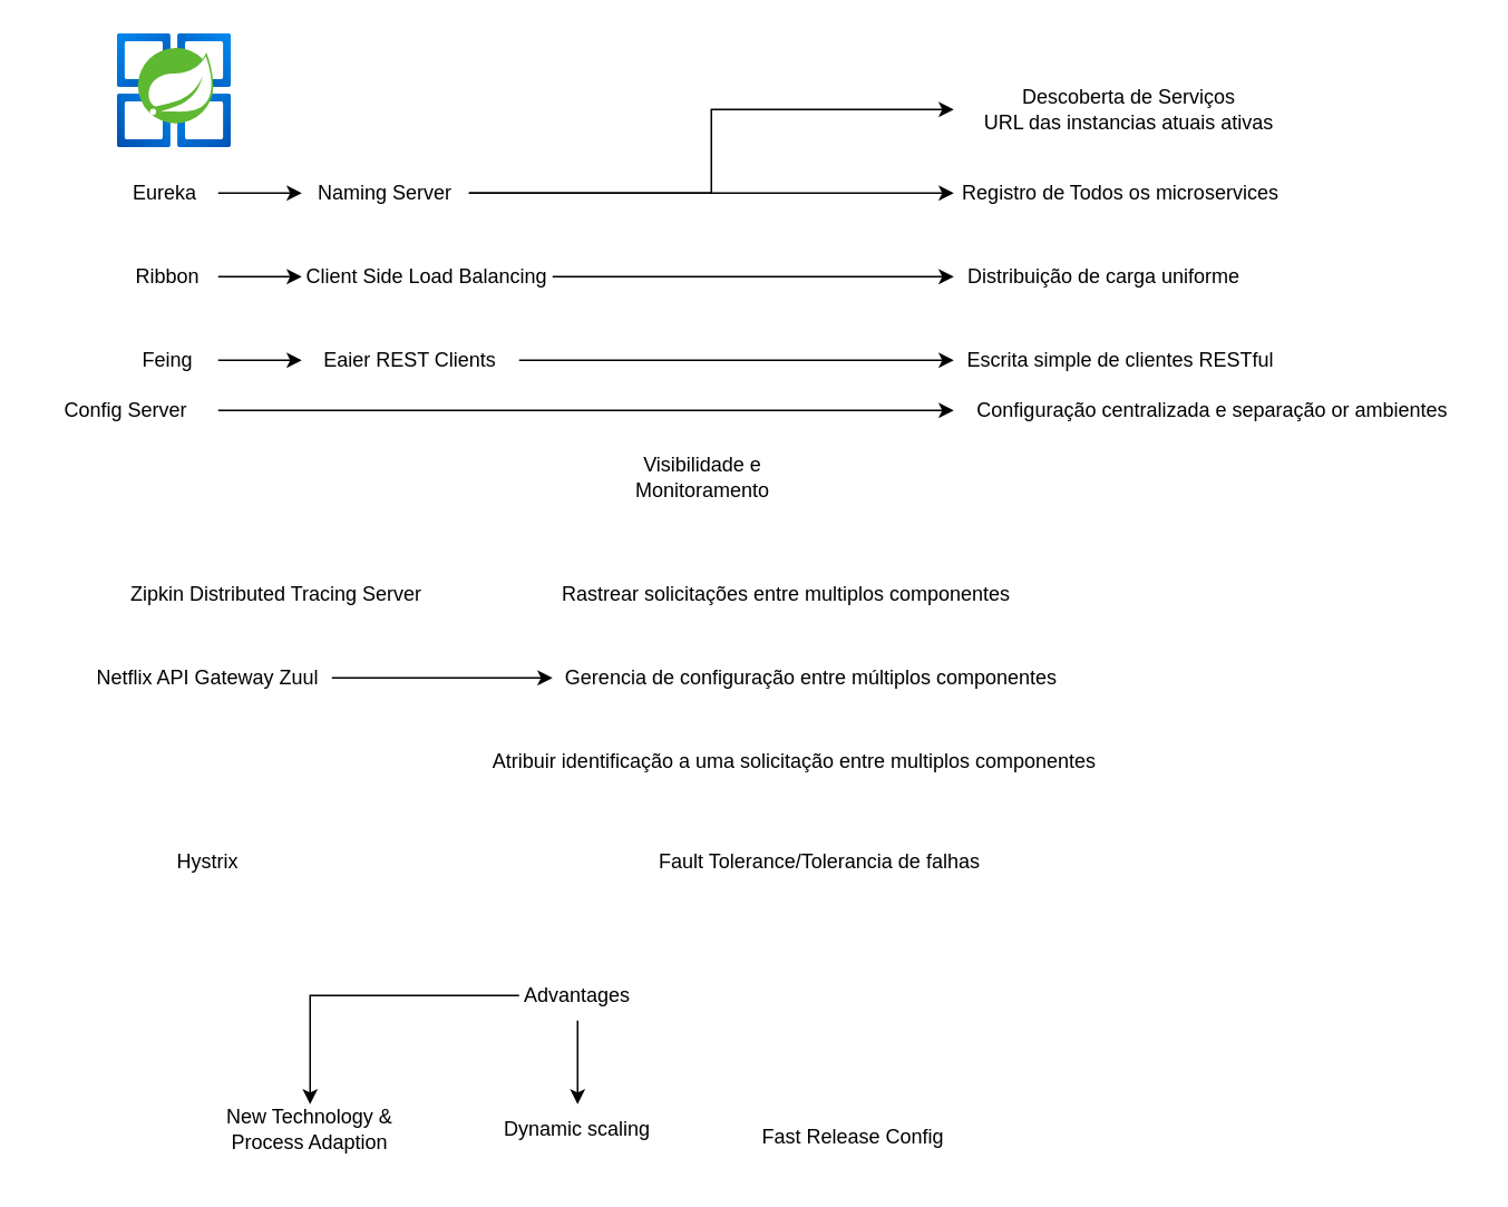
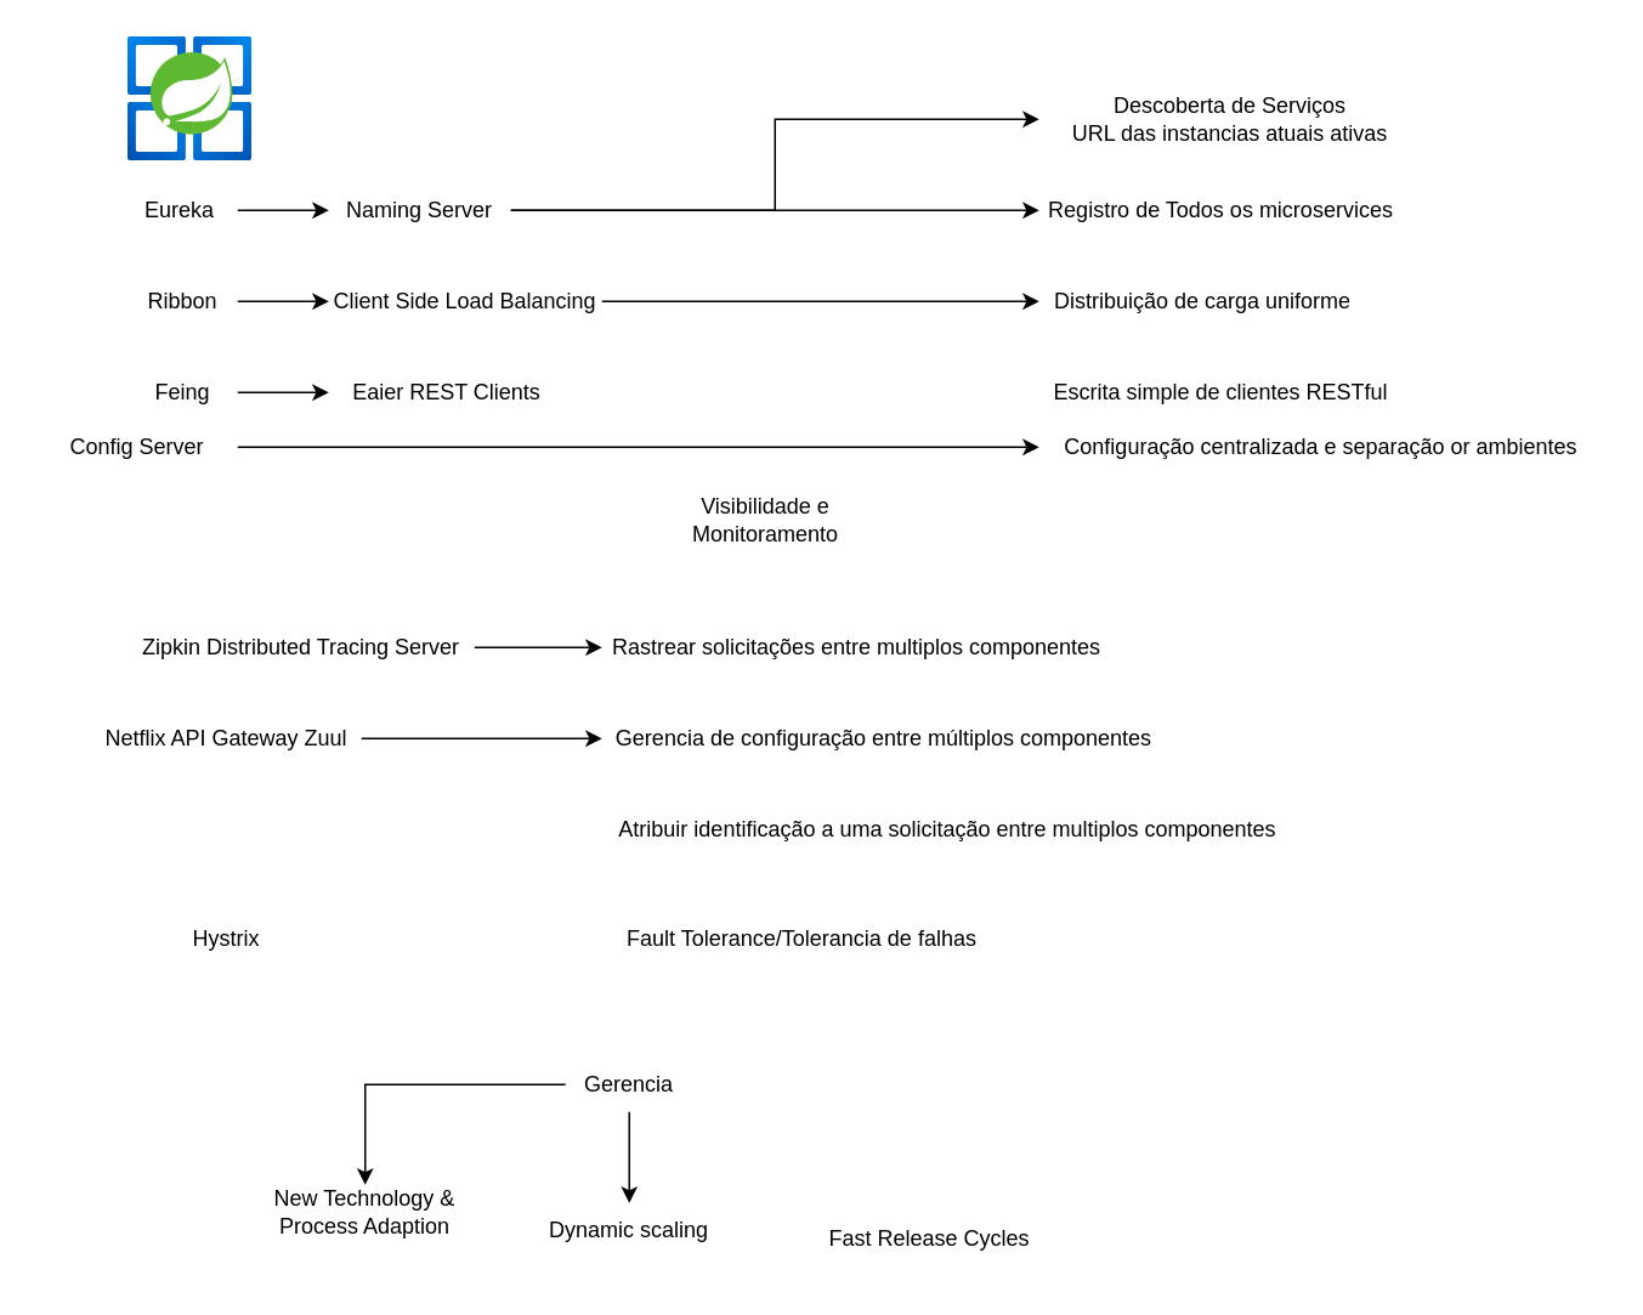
- <mxCell id="12" style="edgeStyle=orthogonalEdgeStyle;rounded=0;orthogonalLoop=1;jettySize=auto;html=1;" edge="1" parent="1" source="13" target="19"><mxGeometry relative="1" as="geometry" /></mxCell>
+ <mxCell id="21" style="edgeStyle=orthogonalEdgeStyle;rounded=0;orthogonalLoop=1;jettySize=auto;html=1;entryX=0;entryY=0.5;entryDx=0;entryDy=0;" edge="1" parent="1" source="22" target="26"><mxGeometry relative="1" as="geometry" /></mxCell>
- <mxCell id="25" value="Atribuir identificação a uma solicitação entre multiplos componentes" style="text;html=1;strokeColor=none;fillColor=none;align=center;verticalAlign=middle;whiteSpace=wrap;rounded=0;" vertex="1" parent="1"><mxGeometry x="285" y="440" width="380" height="30" as="geometry" /></mxCell>
+ <mxCell id="25" value="Atribuir identificação a uma solicitação entre multiplos componentes" style="text;html=1;strokeColor=none;fillColor=none;align=center;verticalAlign=middle;whiteSpace=wrap;rounded=0;" vertex="1" parent="1"><mxGeometry x="330" y="440" width="380" height="30" as="geometry" /></mxCell>
- <mxCell id="29" value="Fault Tolerance/Tolerancia de falhas" style="text;html=1;strokeColor=none;fillColor=none;align=center;verticalAlign=middle;whiteSpace=wrap;rounded=0;" vertex="1" parent="1"><mxGeometry x="380" y="500" width="220" height="30" as="geometry" /></mxCell>
+ <mxCell id="29" value="Fault Tolerance/Tolerancia de falhas" style="text;html=1;strokeColor=none;fillColor=none;align=center;verticalAlign=middle;whiteSpace=wrap;rounded=0;" vertex="1" parent="1"><mxGeometry x="330" y="500" width="220" height="30" as="geometry" /></mxCell>
- <mxCell id="32" value="Advantages" style="text;html=1;strokeColor=none;fillColor=none;align=center;verticalAlign=middle;whiteSpace=wrap;rounded=0;" vertex="1" parent="1"><mxGeometry x="310" y="580" width="70" height="30" as="geometry" /></mxCell>
+ <mxCell id="32" value="Gerencia" style="text;html=1;strokeColor=none;fillColor=none;align=center;verticalAlign=middle;whiteSpace=wrap;rounded=0;" vertex="1" parent="1"><mxGeometry x="310" y="580" width="70" height="30" as="geometry" /></mxCell>
- <mxCell id="33" value="New Technology &amp;amp; Process Adaption" style="text;html=1;strokeColor=none;fillColor=none;align=center;verticalAlign=middle;whiteSpace=wrap;rounded=0;" vertex="1" parent="1"><mxGeometry x="130" y="660" width="110" height="30" as="geometry" /></mxCell>
+ <mxCell id="33" value="New Technology &amp;amp; Process Adaption" style="text;html=1;strokeColor=none;fillColor=none;align=center;verticalAlign=middle;whiteSpace=wrap;rounded=0;" vertex="1" parent="1"><mxGeometry x="145" y="650" width="110" height="30" as="geometry" /></mxCell>
- <mxCell id="35" value="Fast Release Config" style="text;html=1;strokeColor=none;fillColor=none;align=center;verticalAlign=middle;whiteSpace=wrap;rounded=0;" vertex="1" parent="1"><mxGeometry x="450" y="660" width="120" height="40" as="geometry" /></mxCell>
+ <mxCell id="35" value="Fast Release Cycles" style="text;html=1;strokeColor=none;fillColor=none;align=center;verticalAlign=middle;whiteSpace=wrap;rounded=0;" vertex="1" parent="1"><mxGeometry x="450" y="660" width="120" height="40" as="geometry" /></mxCell>
